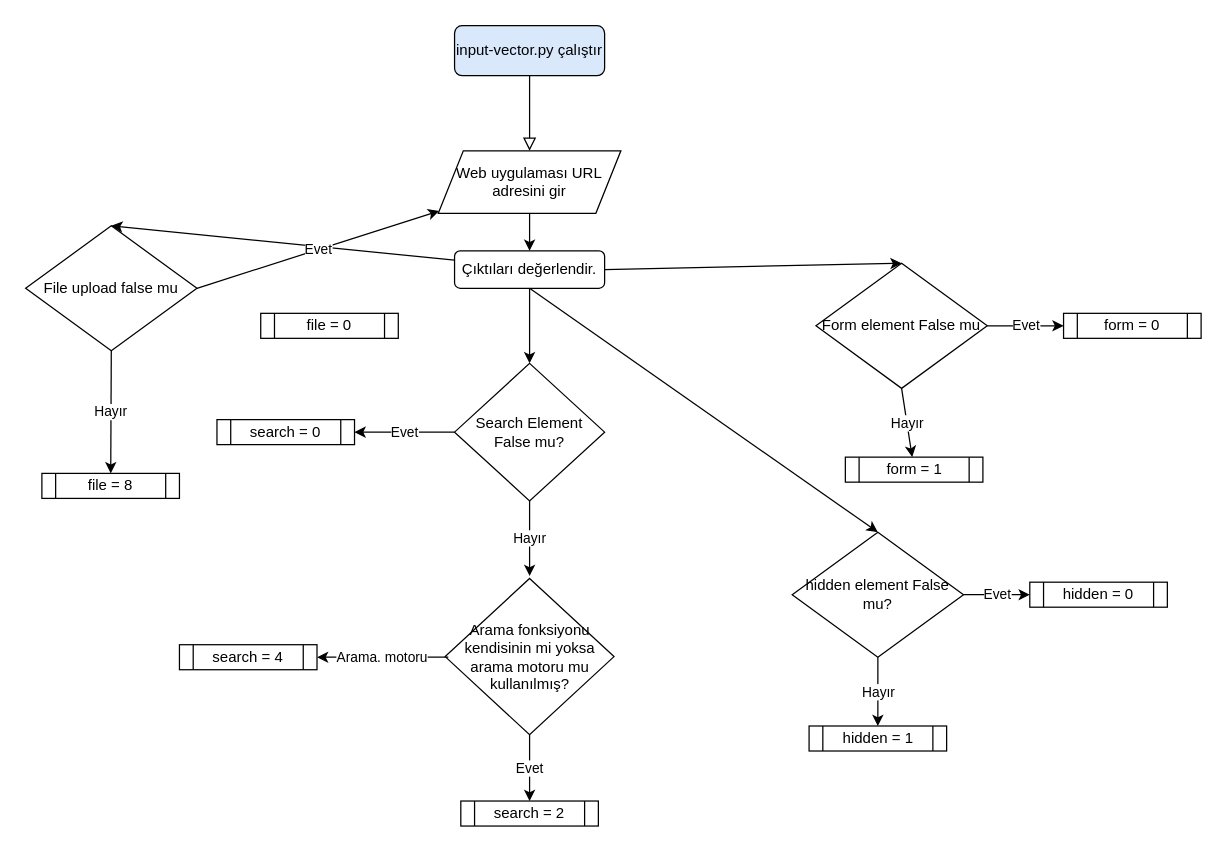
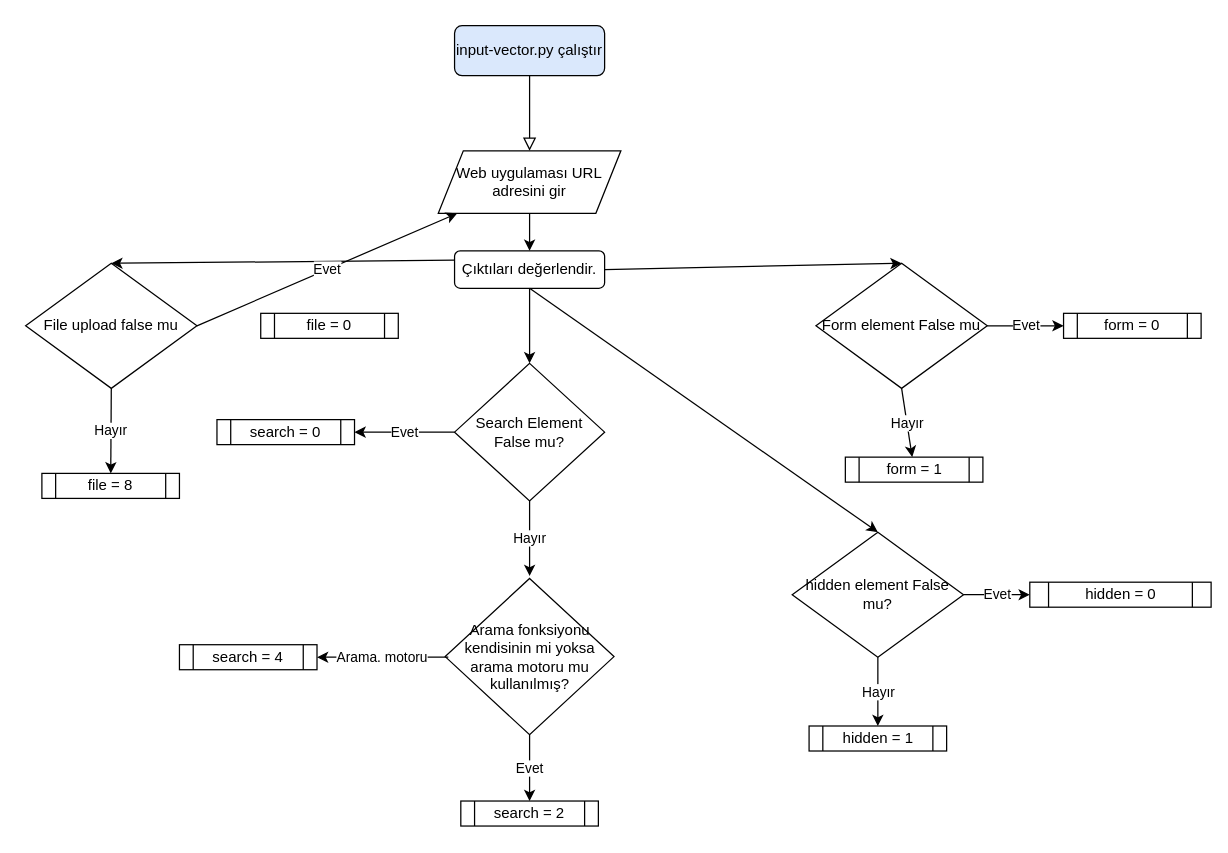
- <mxCell id="20" value="File upload false mu" style="rhombus;whiteSpace=wrap;html=1;" vertex="1" parent="1"><mxGeometry x="20" y="180" width="137" height="100" as="geometry" /></mxCell>
+ <mxCell id="20" value="File upload false mu" style="rhombus;whiteSpace=wrap;html=1;" vertex="1" parent="1"><mxGeometry x="20" y="210" width="137" height="100" as="geometry" /></mxCell>
- <mxCell id="7" value="hidden = 0" style="shape=process;whiteSpace=wrap;html=1;backgroundOutline=1;" vertex="1" parent="1"><mxGeometry x="823" y="465" width="110" height="20" as="geometry" /></mxCell>
+ <mxCell id="7" value="hidden = 0" style="shape=process;whiteSpace=wrap;html=1;backgroundOutline=1;" vertex="1" parent="1"><mxGeometry x="823" y="465" width="145" height="20" as="geometry" /></mxCell>
